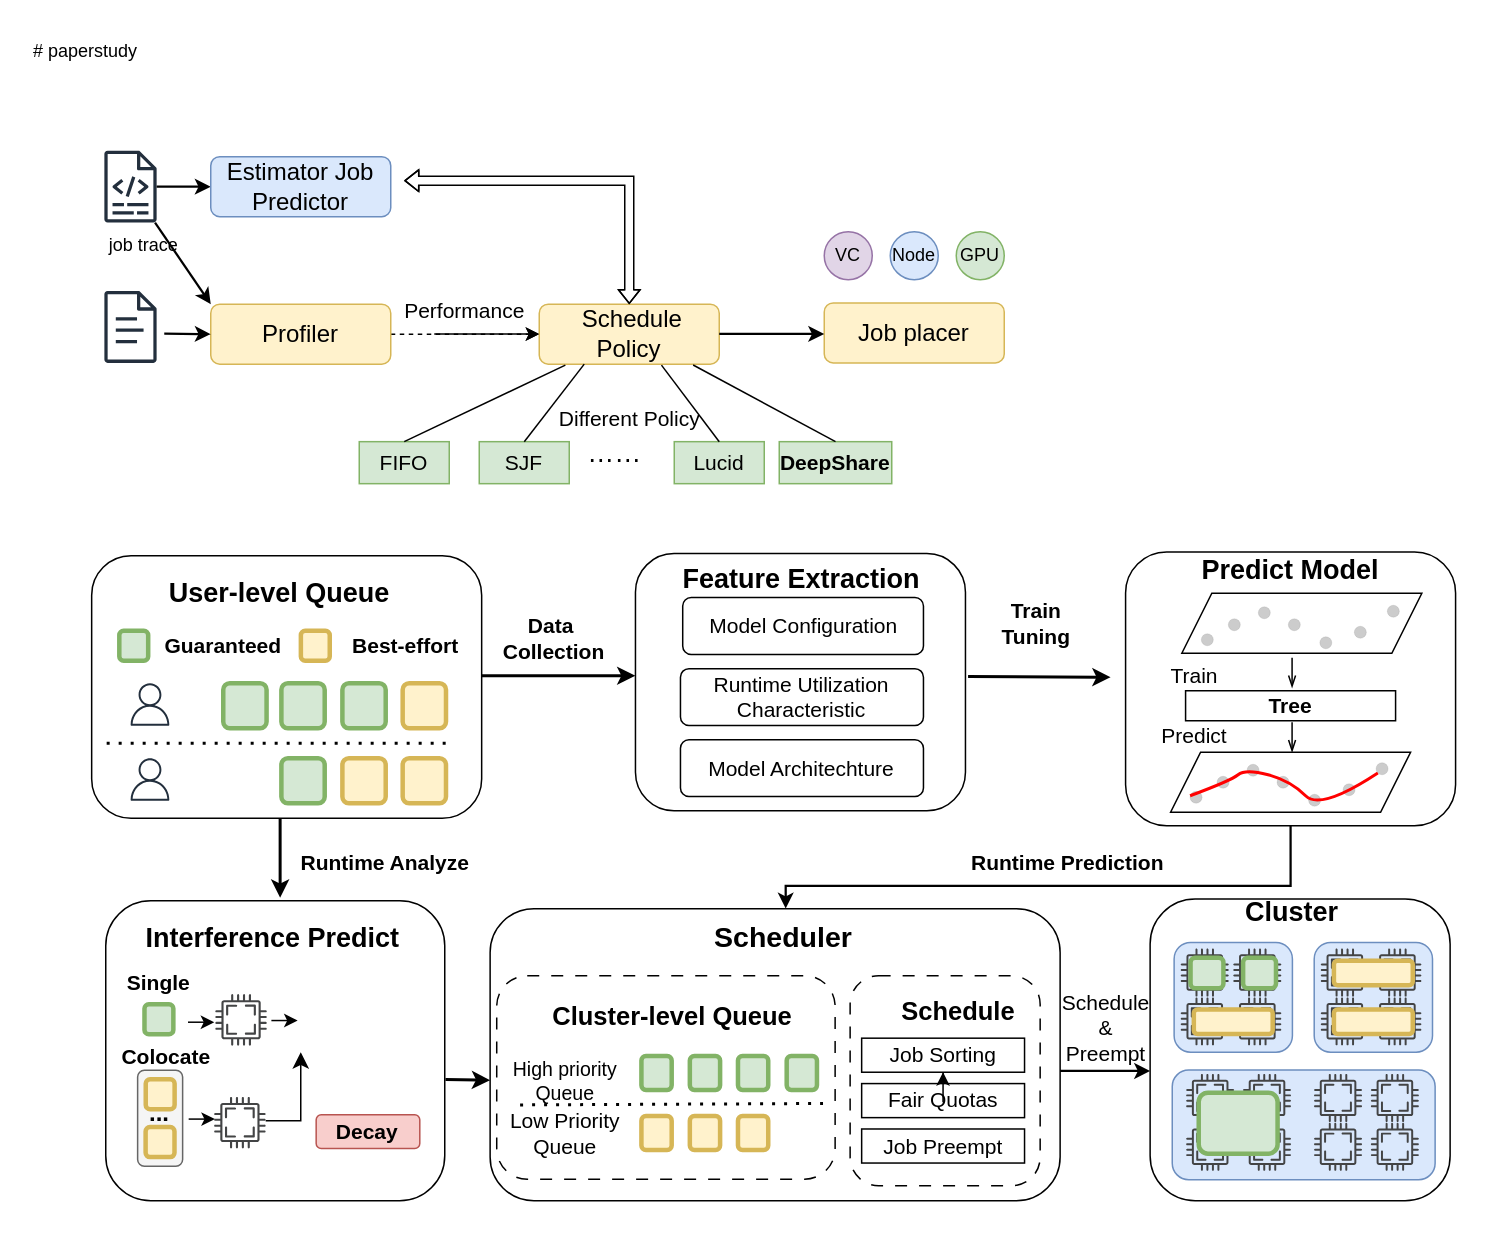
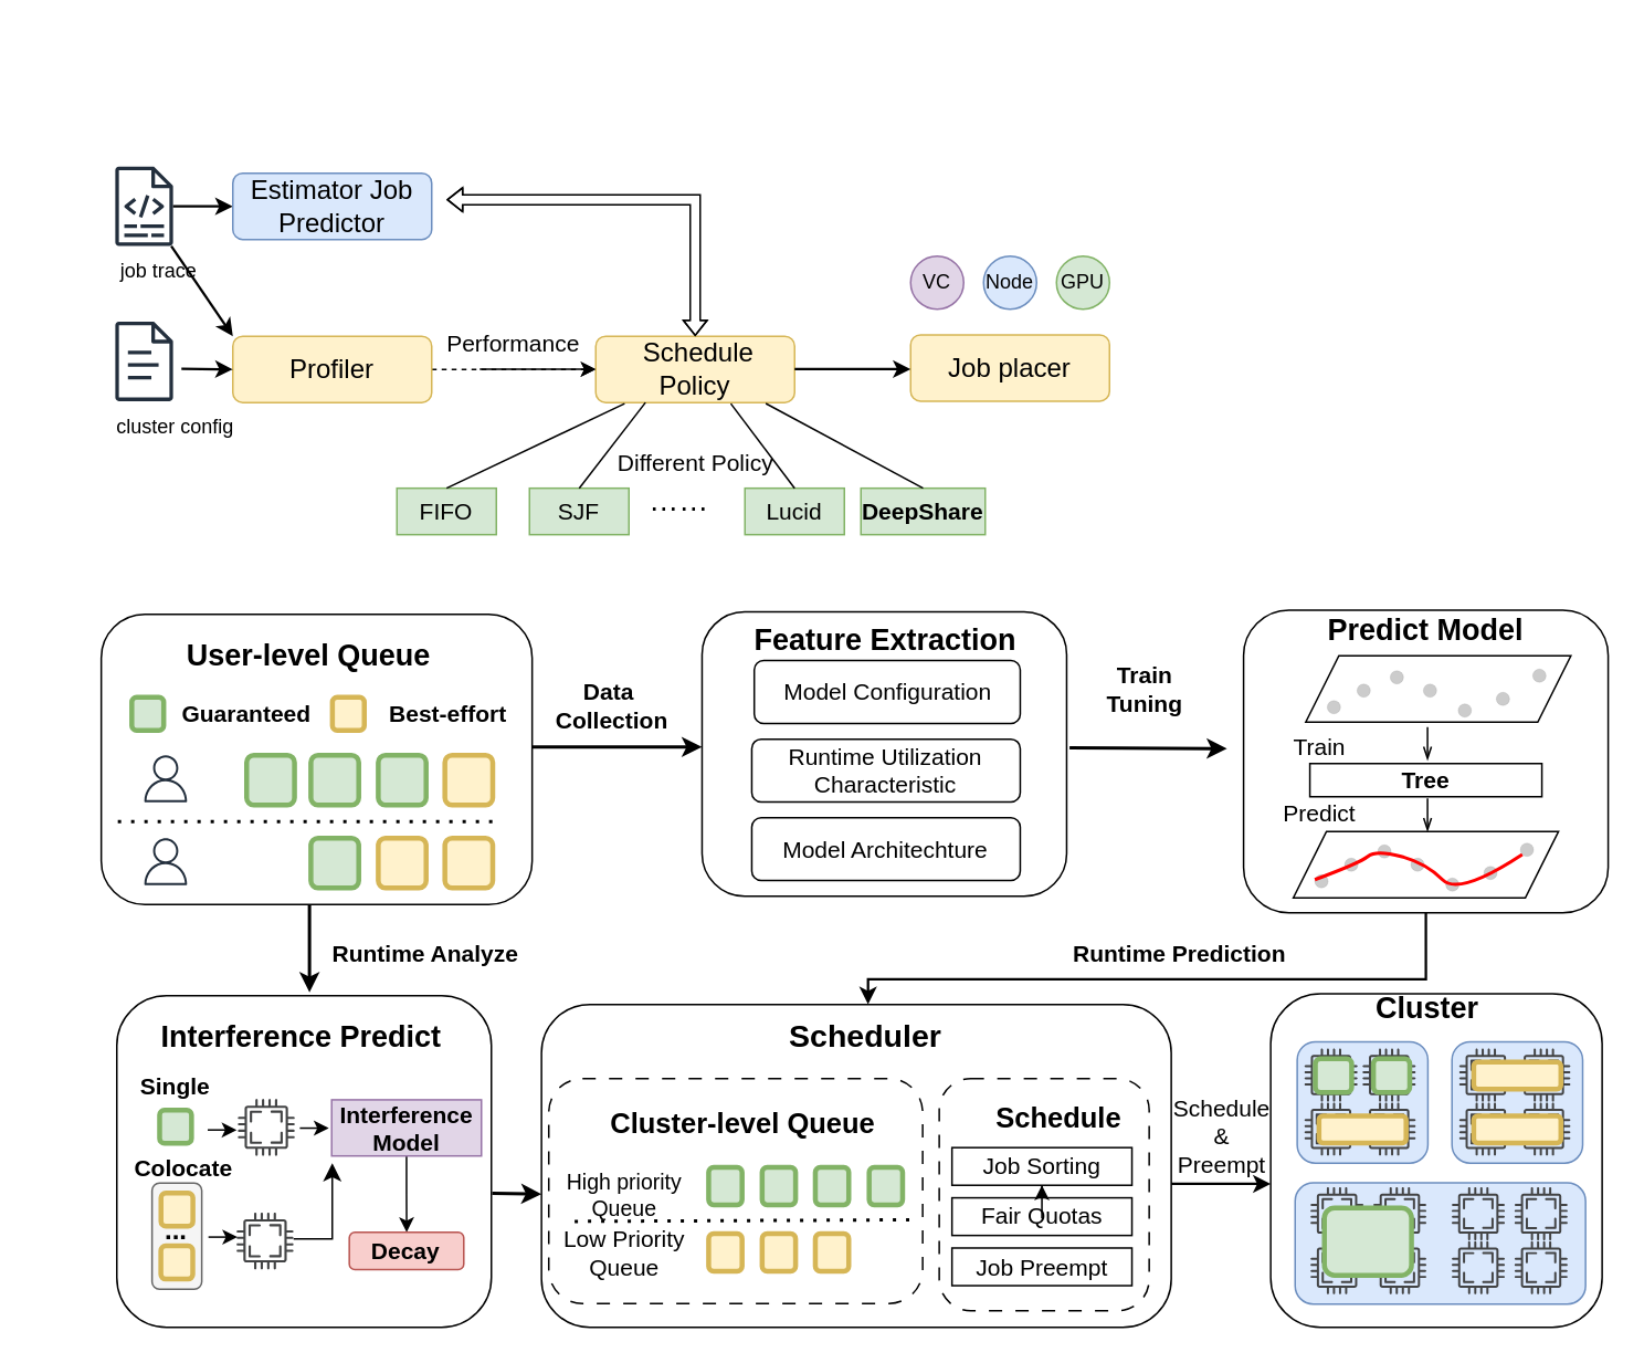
- <mxCell id="2" value="# paperstudy" style="text;whiteSpace=wrap;html=1;" parent="1" vertex="1"><mxGeometry x="20" y="20" width="100" height="40" as="geometry" /></mxCell>
+ <mxCell id="6" value="cluster config" style="text;html=1;align=center;verticalAlign=middle;resizable=0;points=[];autosize=1;strokeColor=none;fillColor=none;fontFamily=Helvetica;fontSize=12;fontColor=default;" parent="1" vertex="1"><mxGeometry x="60" y="242.26" width="90" height="30" as="geometry" /></mxCell>
+ <mxCell id="162" value="&lt;b style=&quot;&quot;&gt;&lt;font style=&quot;font-size: 14px;&quot;&gt;Interference Model&lt;/font&gt;&lt;/b&gt;" style="rounded=0;whiteSpace=wrap;html=1;strokeColor=#9673a6;align=center;verticalAlign=middle;fontFamily=Helvetica;fontSize=12;fillColor=#e1d5e7;container=0;" parent="156" vertex="1"><mxGeometry x="129.64" y="22.78" width="90.36" height="33.86" as="geometry" /></mxCell>
+ <mxCell id="161" value="" style="edgeStyle=orthogonalEdgeStyle;rounded=0;orthogonalLoop=1;jettySize=auto;html=1;" parent="156" source="162" target="163" edge="1"><mxGeometry relative="1" as="geometry" /></mxCell>
